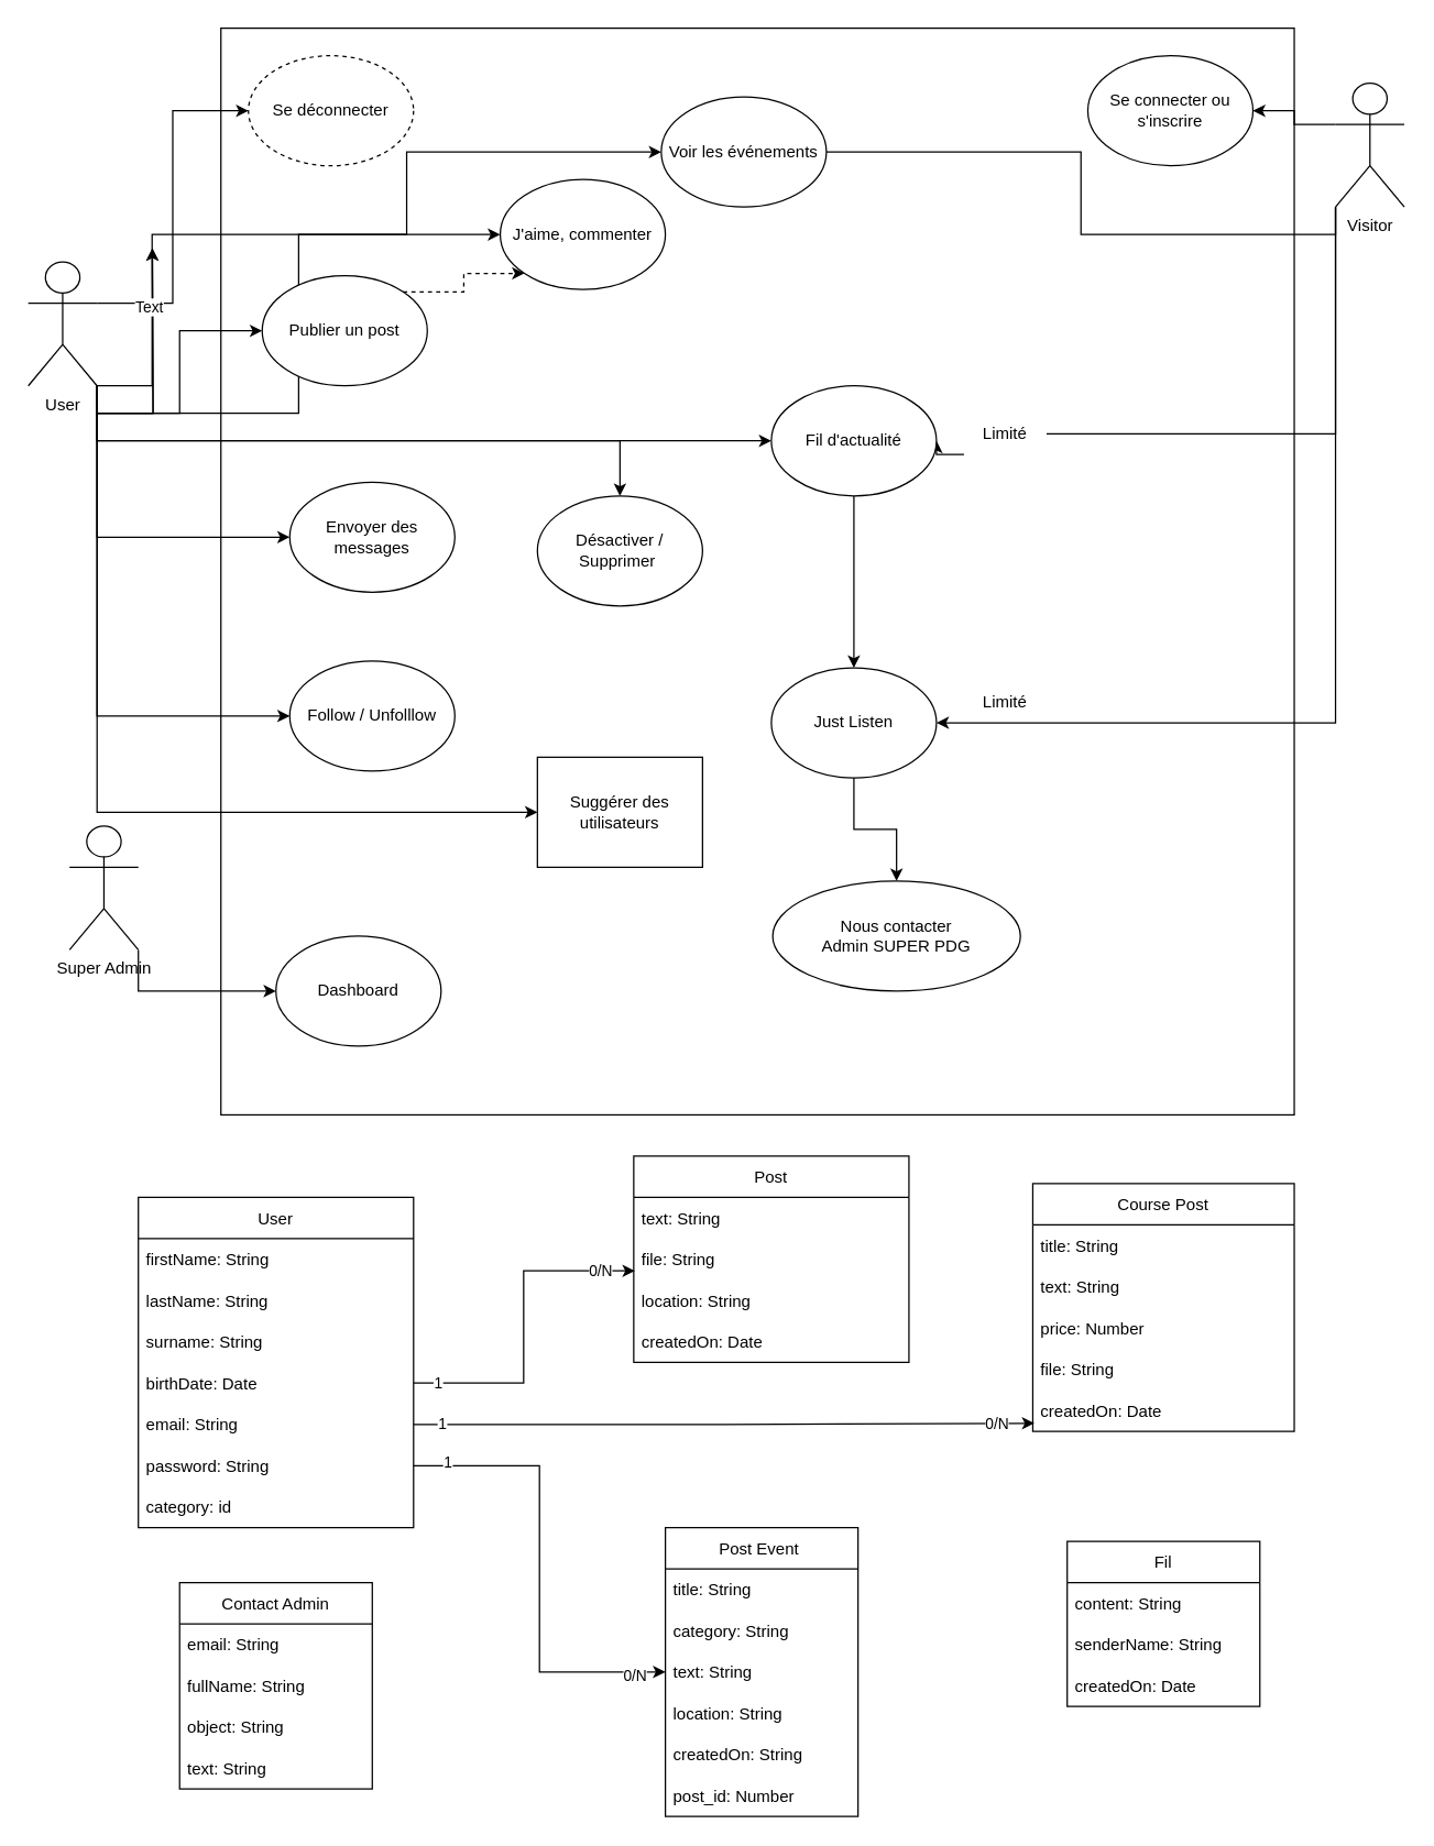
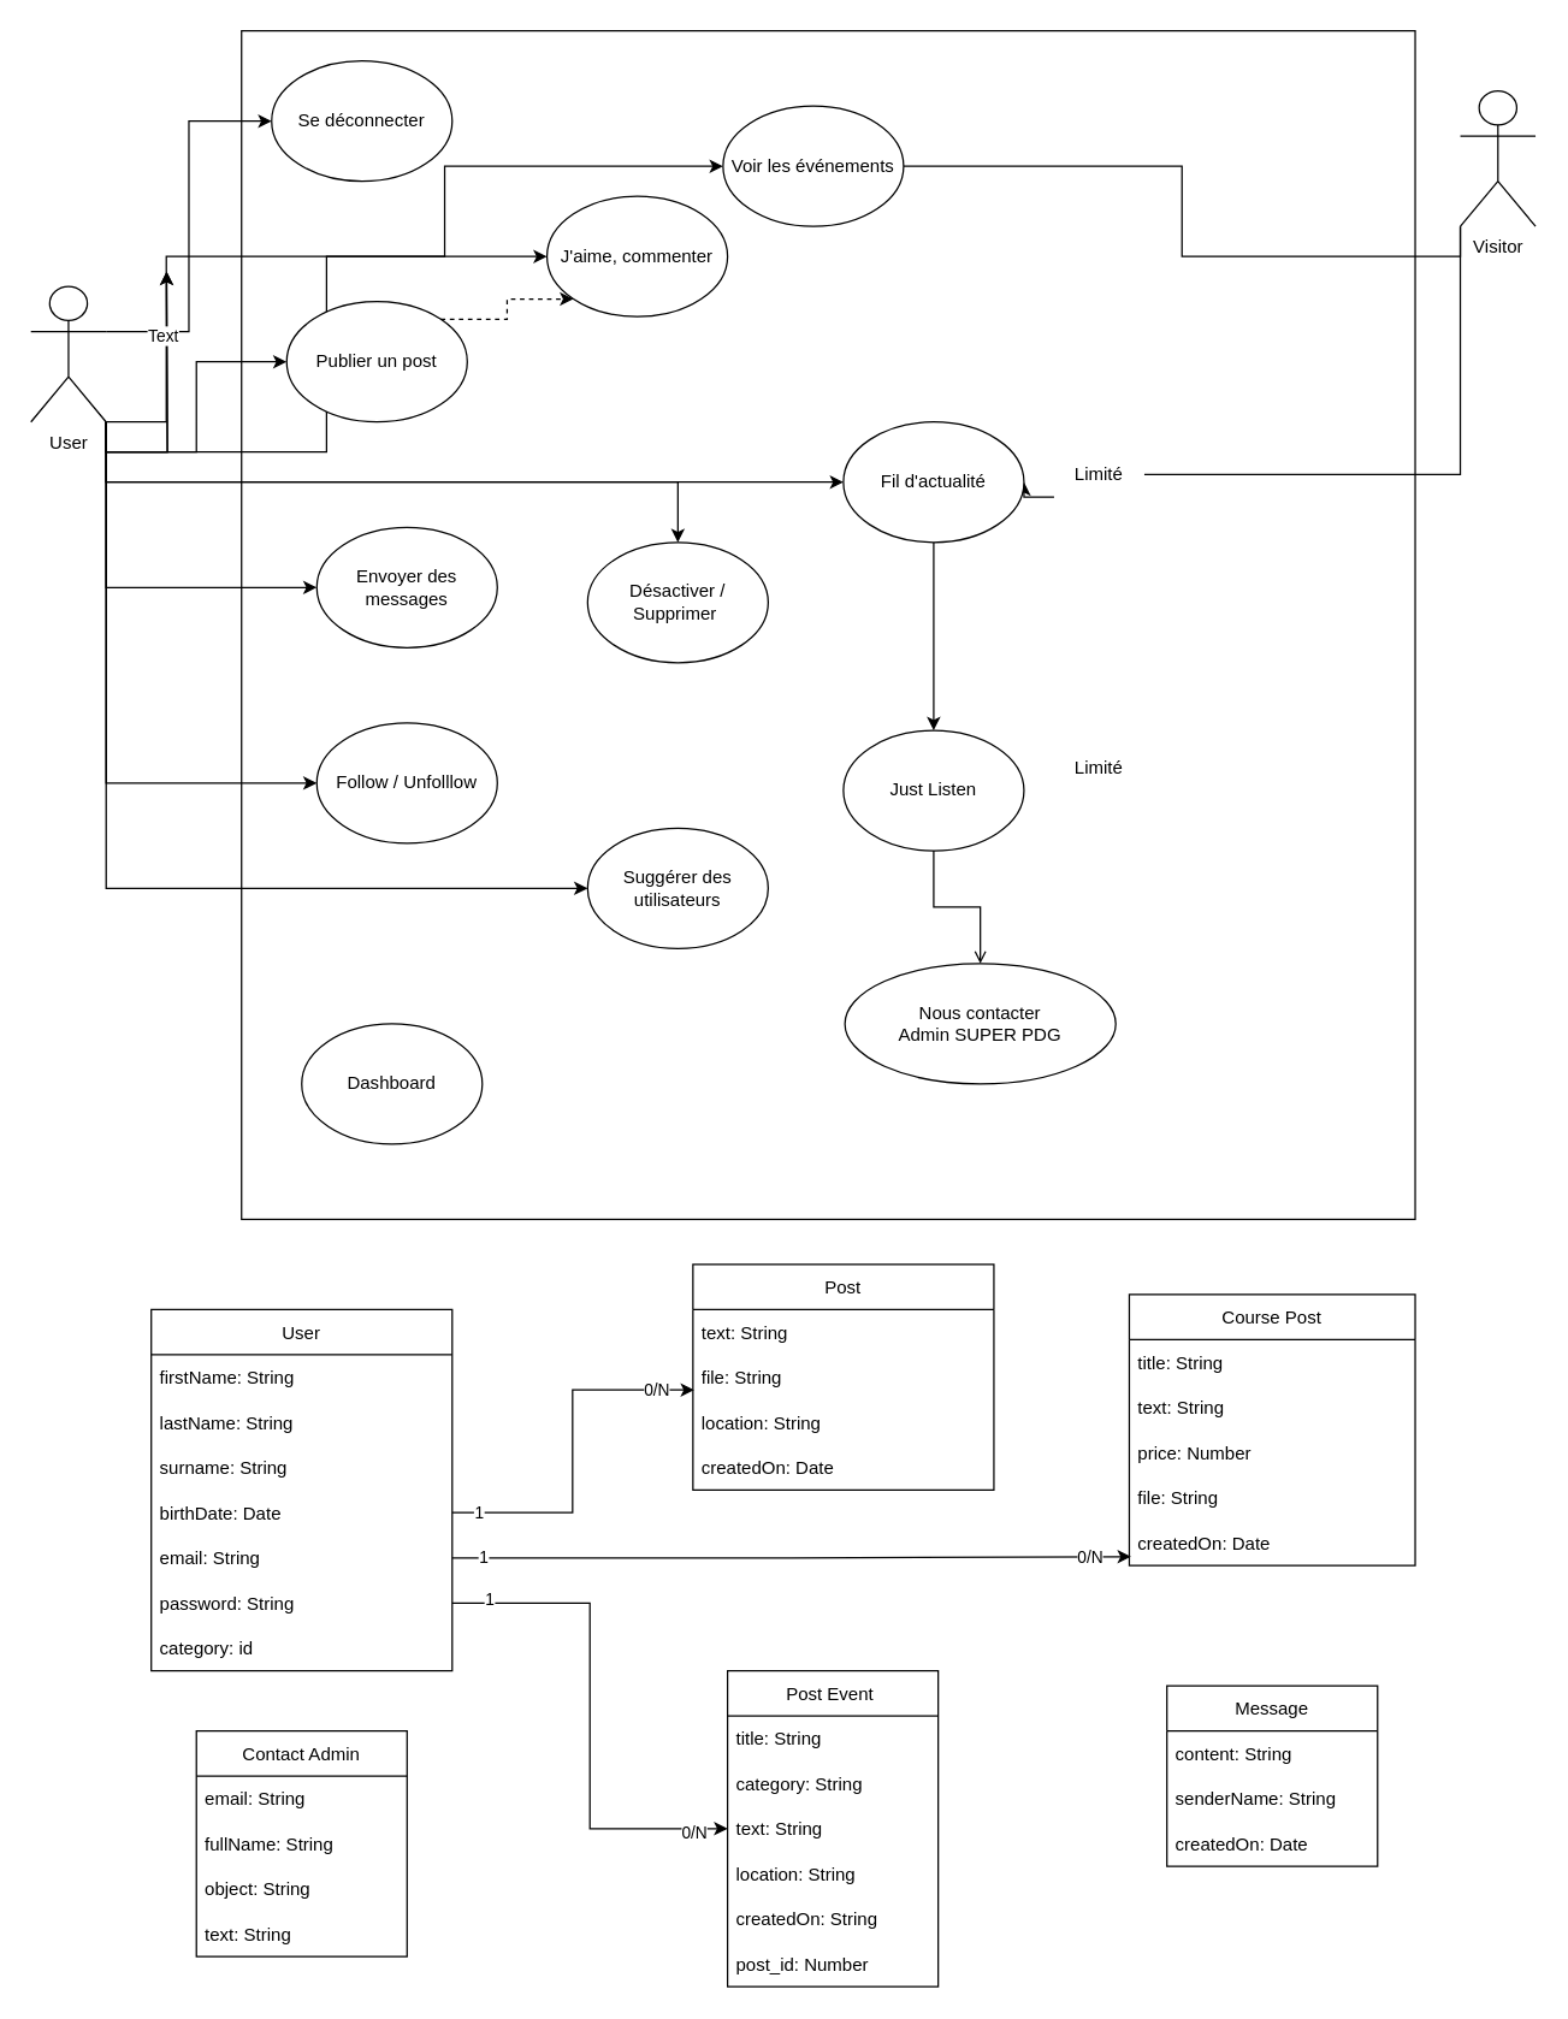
- <mxCell id="21" value="Se déconnecter" style="ellipse;whiteSpace=wrap;html=1;fontColor=default;strokeColor=default;fillColor=default;dashed=1;" parent="1" vertex="1"><mxGeometry x="180" y="40" width="120" height="80" as="geometry" /></mxCell>
+ <mxCell id="21" value="Se déconnecter" style="ellipse;whiteSpace=wrap;html=1;fontColor=default;strokeColor=default;fillColor=default;" parent="1" vertex="1"><mxGeometry x="180" y="40" width="120" height="80" as="geometry" /></mxCell>
- <mxCell id="24" value="Se connecter ou s'inscrire" style="ellipse;whiteSpace=wrap;html=1;fontColor=default;strokeColor=default;fillColor=default;" parent="1" vertex="1"><mxGeometry x="790" y="40" width="120" height="80" as="geometry" /></mxCell>
- <mxCell id="3" style="edgeStyle=orthogonalEdgeStyle;rounded=0;orthogonalLoop=1;jettySize=auto;html=1;exitX=0;exitY=0.333;exitDx=0;exitDy=0;exitPerimeter=0;entryX=1;entryY=0.5;entryDx=0;entryDy=0;fontColor=default;" parent="1" source="7" target="24" edge="1"><mxGeometry relative="1" as="geometry" /></mxCell>
- <mxCell id="6" style="edgeStyle=orthogonalEdgeStyle;rounded=0;orthogonalLoop=1;jettySize=auto;html=1;exitX=0;exitY=1;exitDx=0;exitDy=0;exitPerimeter=0;entryX=1;entryY=0.5;entryDx=0;entryDy=0;labelBackgroundColor=default;fontColor=default;strokeColor=default;" parent="1" source="7" target="38" edge="1"><mxGeometry relative="1" as="geometry" /></mxCell>
- <mxCell id="39" value="Suggérer des utilisateurs" style="whiteSpace=wrap;html=1;fontColor=default;strokeColor=default;fillColor=default;rounded=0;" parent="1" vertex="1"><mxGeometry x="390" y="550" width="120" height="80" as="geometry" /></mxCell>
+ <mxCell id="39" value="Suggérer des utilisateurs" style="ellipse;whiteSpace=wrap;html=1;fontColor=default;strokeColor=default;fillColor=default;" parent="1" vertex="1"><mxGeometry x="390" y="550" width="120" height="80" as="geometry" /></mxCell>
- <mxCell id="37" style="edgeStyle=orthogonalEdgeStyle;rounded=0;orthogonalLoop=1;jettySize=auto;html=1;exitX=0.5;exitY=1;exitDx=0;exitDy=0;entryX=0.5;entryY=0;entryDx=0;entryDy=0;labelBackgroundColor=default;fontColor=default;strokeColor=default;" parent="1" source="38" target="41" edge="1"><mxGeometry relative="1" as="geometry" /></mxCell>
+ <mxCell id="37" style="edgeStyle=orthogonalEdgeStyle;rounded=0;orthogonalLoop=1;jettySize=auto;html=1;exitX=0.5;exitY=1;exitDx=0;exitDy=0;entryX=0.5;entryY=0;entryDx=0;entryDy=0;labelBackgroundColor=default;fontColor=default;strokeColor=default;endArrow=open;" parent="1" source="38" target="41" edge="1"><mxGeometry relative="1" as="geometry" /></mxCell>
- <mxCell id="23" value="Super Admin" style="shape=umlActor;verticalLabelPosition=bottom;verticalAlign=top;html=1;outlineConnect=0;fontColor=default;strokeColor=default;fillColor=default;" parent="1" vertex="1"><mxGeometry x="50" y="600" width="50" height="90" as="geometry" /></mxCell>
- <mxCell id="22" style="edgeStyle=orthogonalEdgeStyle;rounded=0;orthogonalLoop=1;jettySize=auto;html=1;exitX=1;exitY=1;exitDx=0;exitDy=0;exitPerimeter=0;entryX=0;entryY=0.5;entryDx=0;entryDy=0;labelBackgroundColor=default;fontColor=default;strokeColor=default;" parent="1" source="23" target="34" edge="1"><mxGeometry relative="1" as="geometry" /></mxCell>
- <mxCell id="61" value="Fil" style="swimlane;fontStyle=0;childLayout=stackLayout;horizontal=1;startSize=30;horizontalStack=0;resizeParent=1;resizeParentMax=0;resizeLast=0;collapsible=1;marginBottom=0;fontColor=default;strokeColor=default;fillColor=default;" vertex="1" parent="1"><mxGeometry x="775" y="1120" width="140" height="120" as="geometry" /></mxCell>
+ <mxCell id="61" value="Message" style="swimlane;fontStyle=0;childLayout=stackLayout;horizontal=1;startSize=30;horizontalStack=0;resizeParent=1;resizeParentMax=0;resizeLast=0;collapsible=1;marginBottom=0;fontColor=default;strokeColor=default;fillColor=default;" vertex="1" parent="1"><mxGeometry x="775" y="1120" width="140" height="120" as="geometry" /></mxCell>
